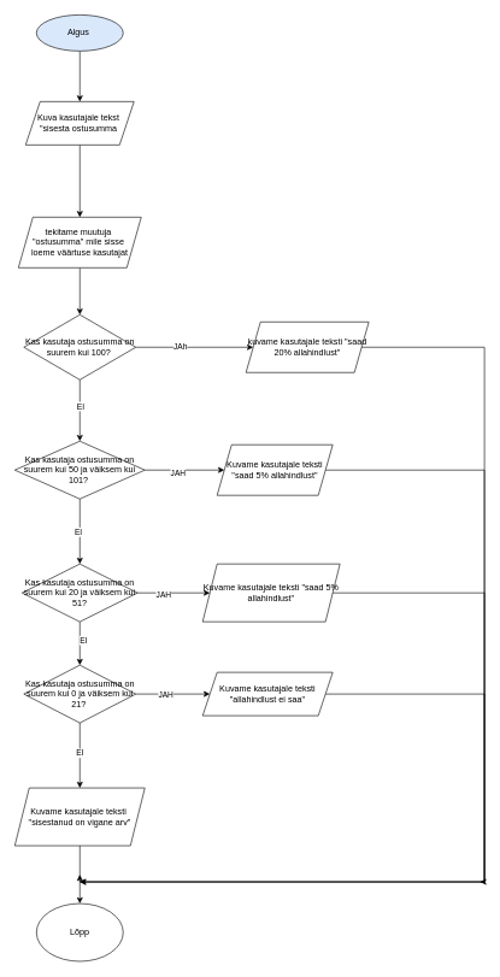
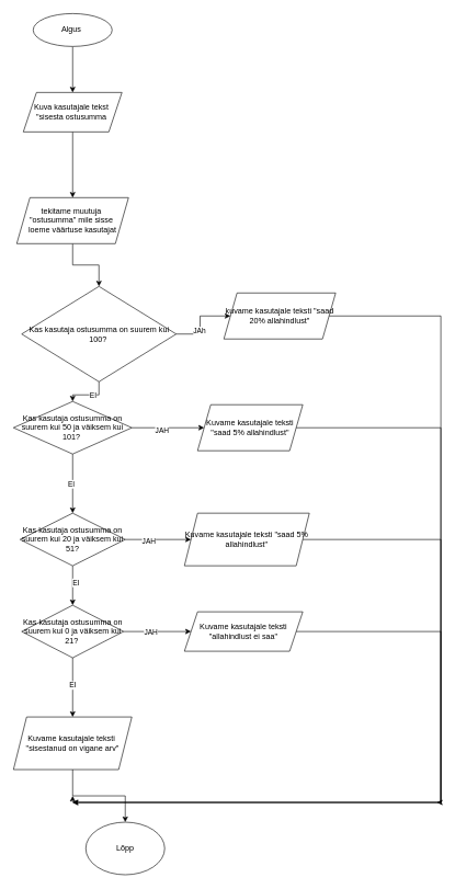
- <mxCell id="3" value="Algus&amp;nbsp;" style="ellipse;whiteSpace=wrap;html=1;fillColor=#dae8fc;" vertex="1" parent="1"><mxGeometry x="50" y="20" width="120" height="50" as="geometry" /></mxCell>
+ <mxCell id="3" value="Algus&amp;nbsp;" style="ellipse;whiteSpace=wrap;html=1;" vertex="1" parent="1"><mxGeometry x="50" y="20" width="120" height="50" as="geometry" /></mxCell>
- <mxCell id="12" value="Kas kasutaja ostusumma on suurem kui 100?&amp;nbsp;" style="rhombus;whiteSpace=wrap;html=1;" vertex="1" parent="1"><mxGeometry x="32.5" y="435" width="155" height="90" as="geometry" /></mxCell>
+ <mxCell id="12" value="Kas kasutaja ostusumma on suurem kui 100?&amp;nbsp;" style="rhombus;whiteSpace=wrap;html=1;" vertex="1" parent="1"><mxGeometry x="32.5" y="435" width="235" height="145" as="geometry" /></mxCell>
- <mxCell id="38" value="Lõpp" style="ellipse;whiteSpace=wrap;html=1;" vertex="1" parent="1"><mxGeometry x="50" y="1250" width="120" height="80" as="geometry" /></mxCell>
+ <mxCell id="38" value="Lõpp" style="ellipse;whiteSpace=wrap;html=1;" vertex="1" parent="1"><mxGeometry x="130" y="1250" width="120" height="80" as="geometry" /></mxCell>
